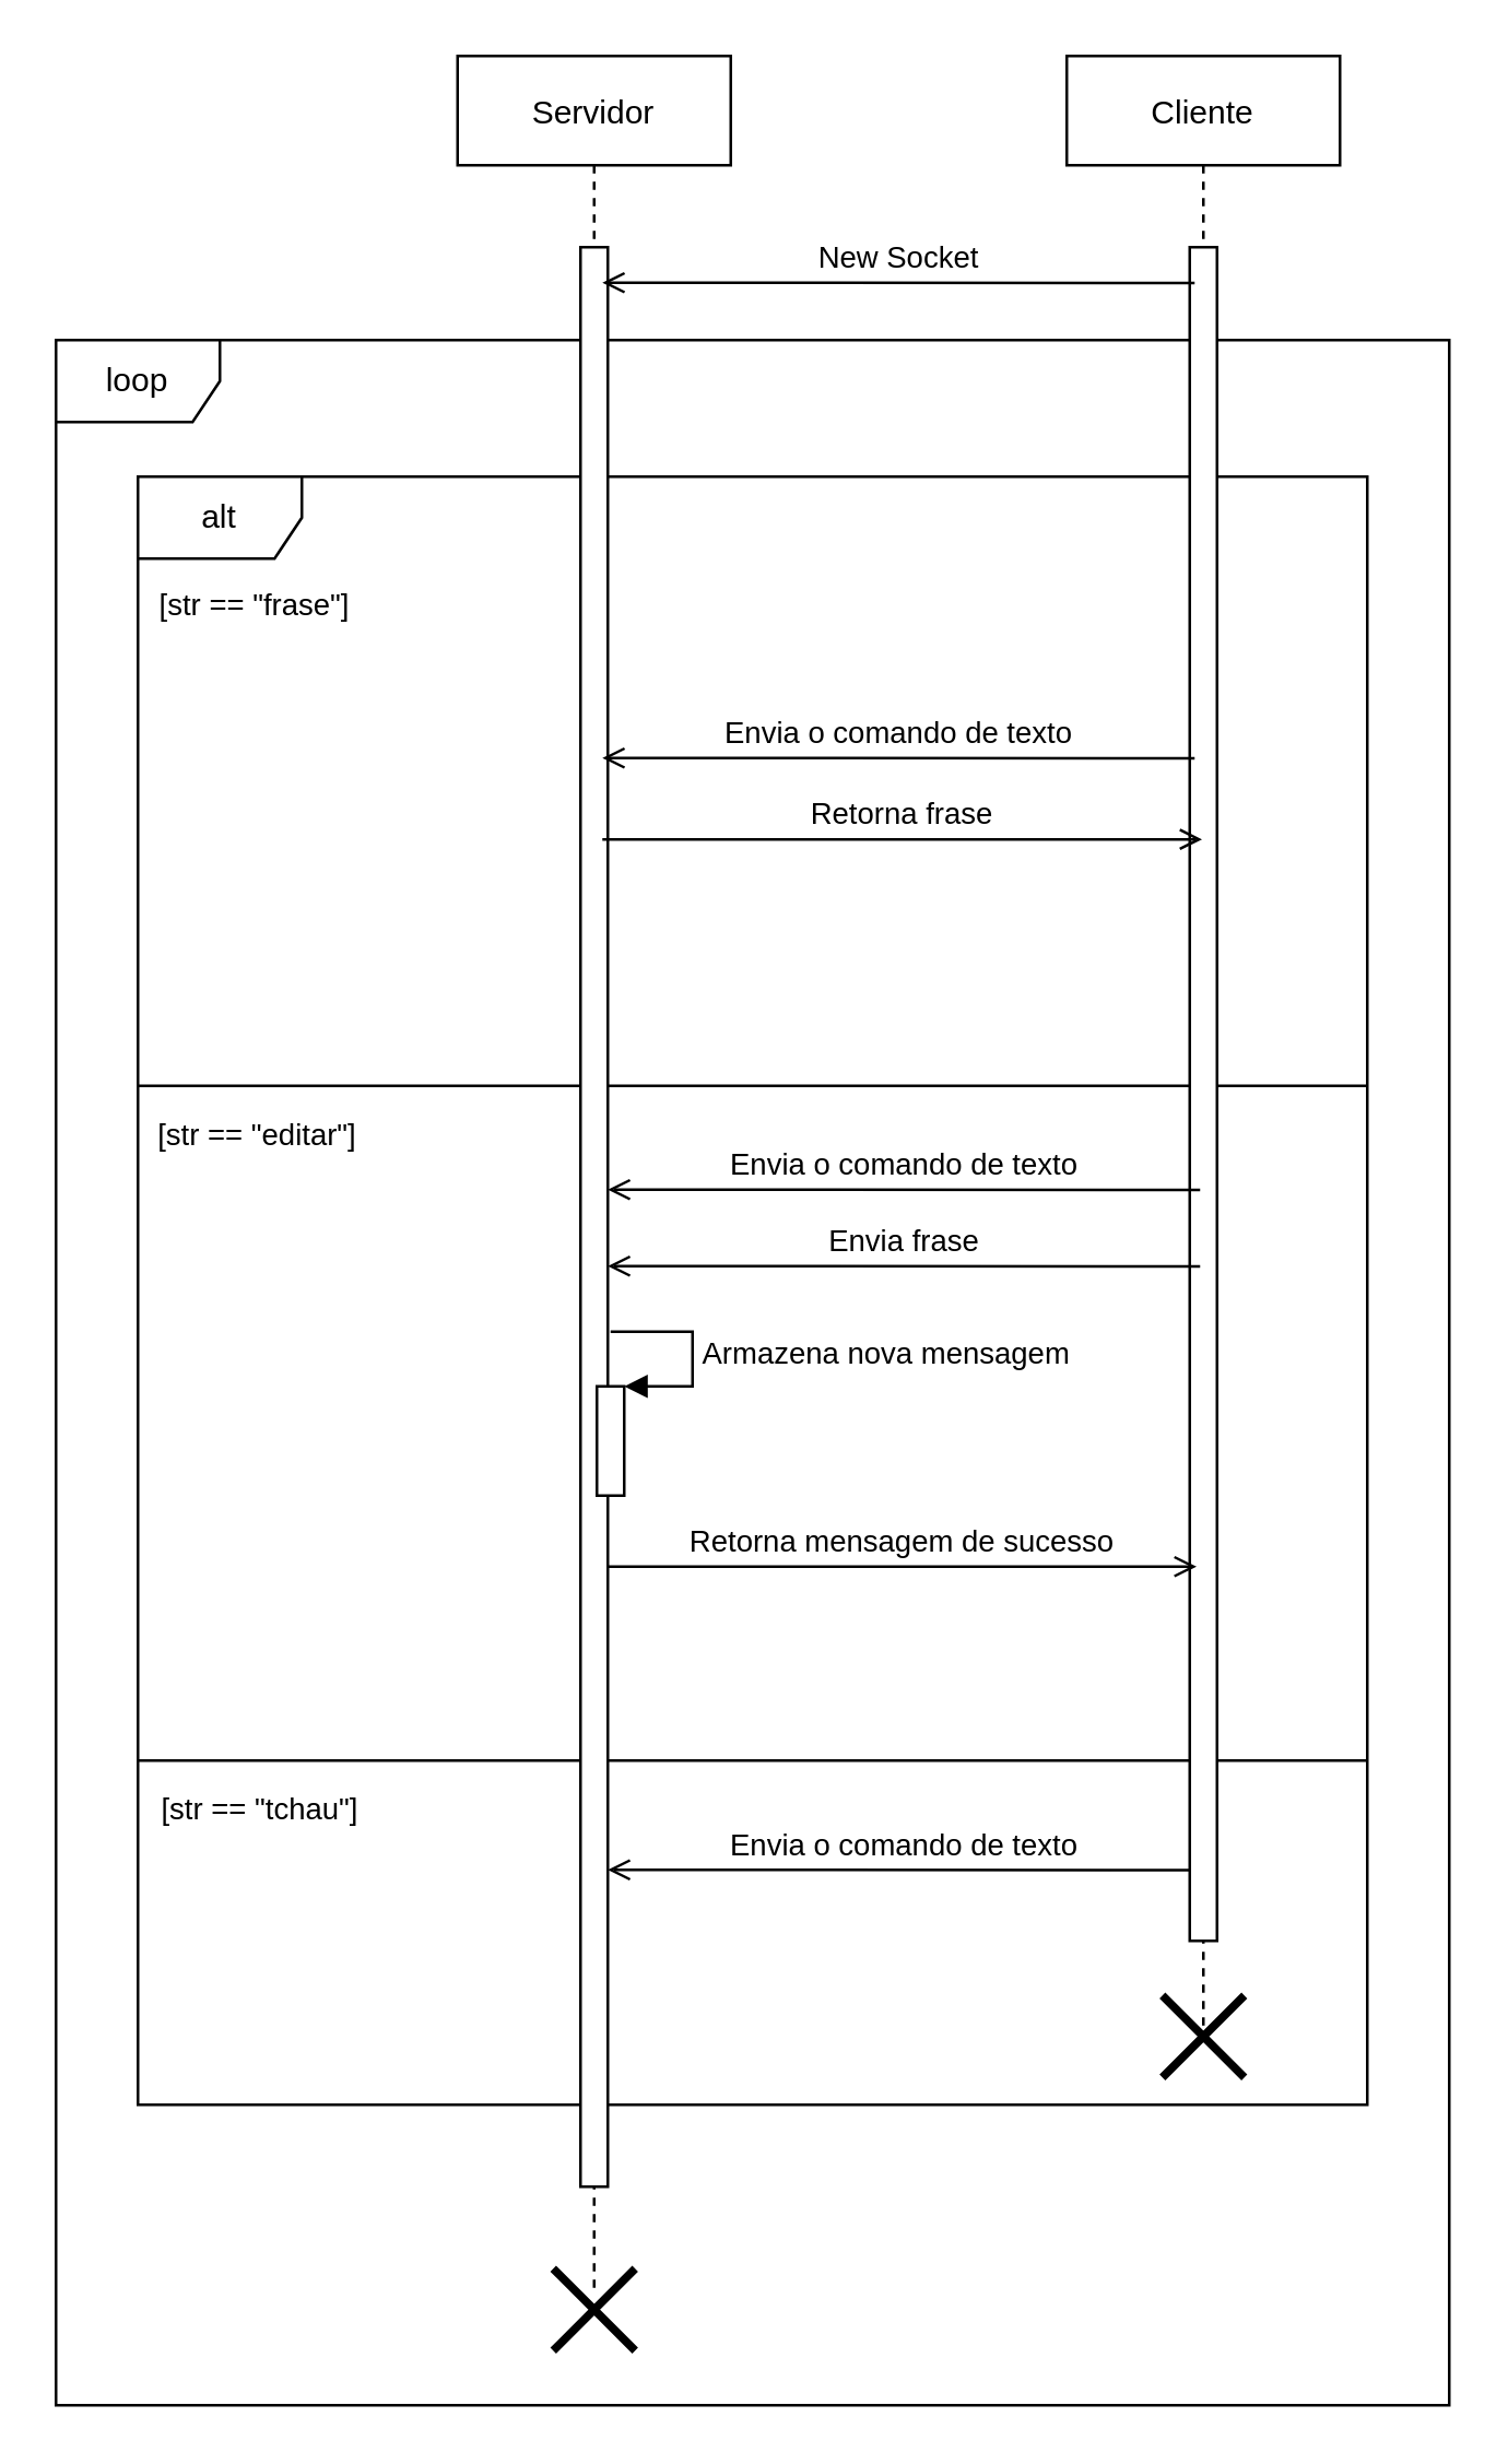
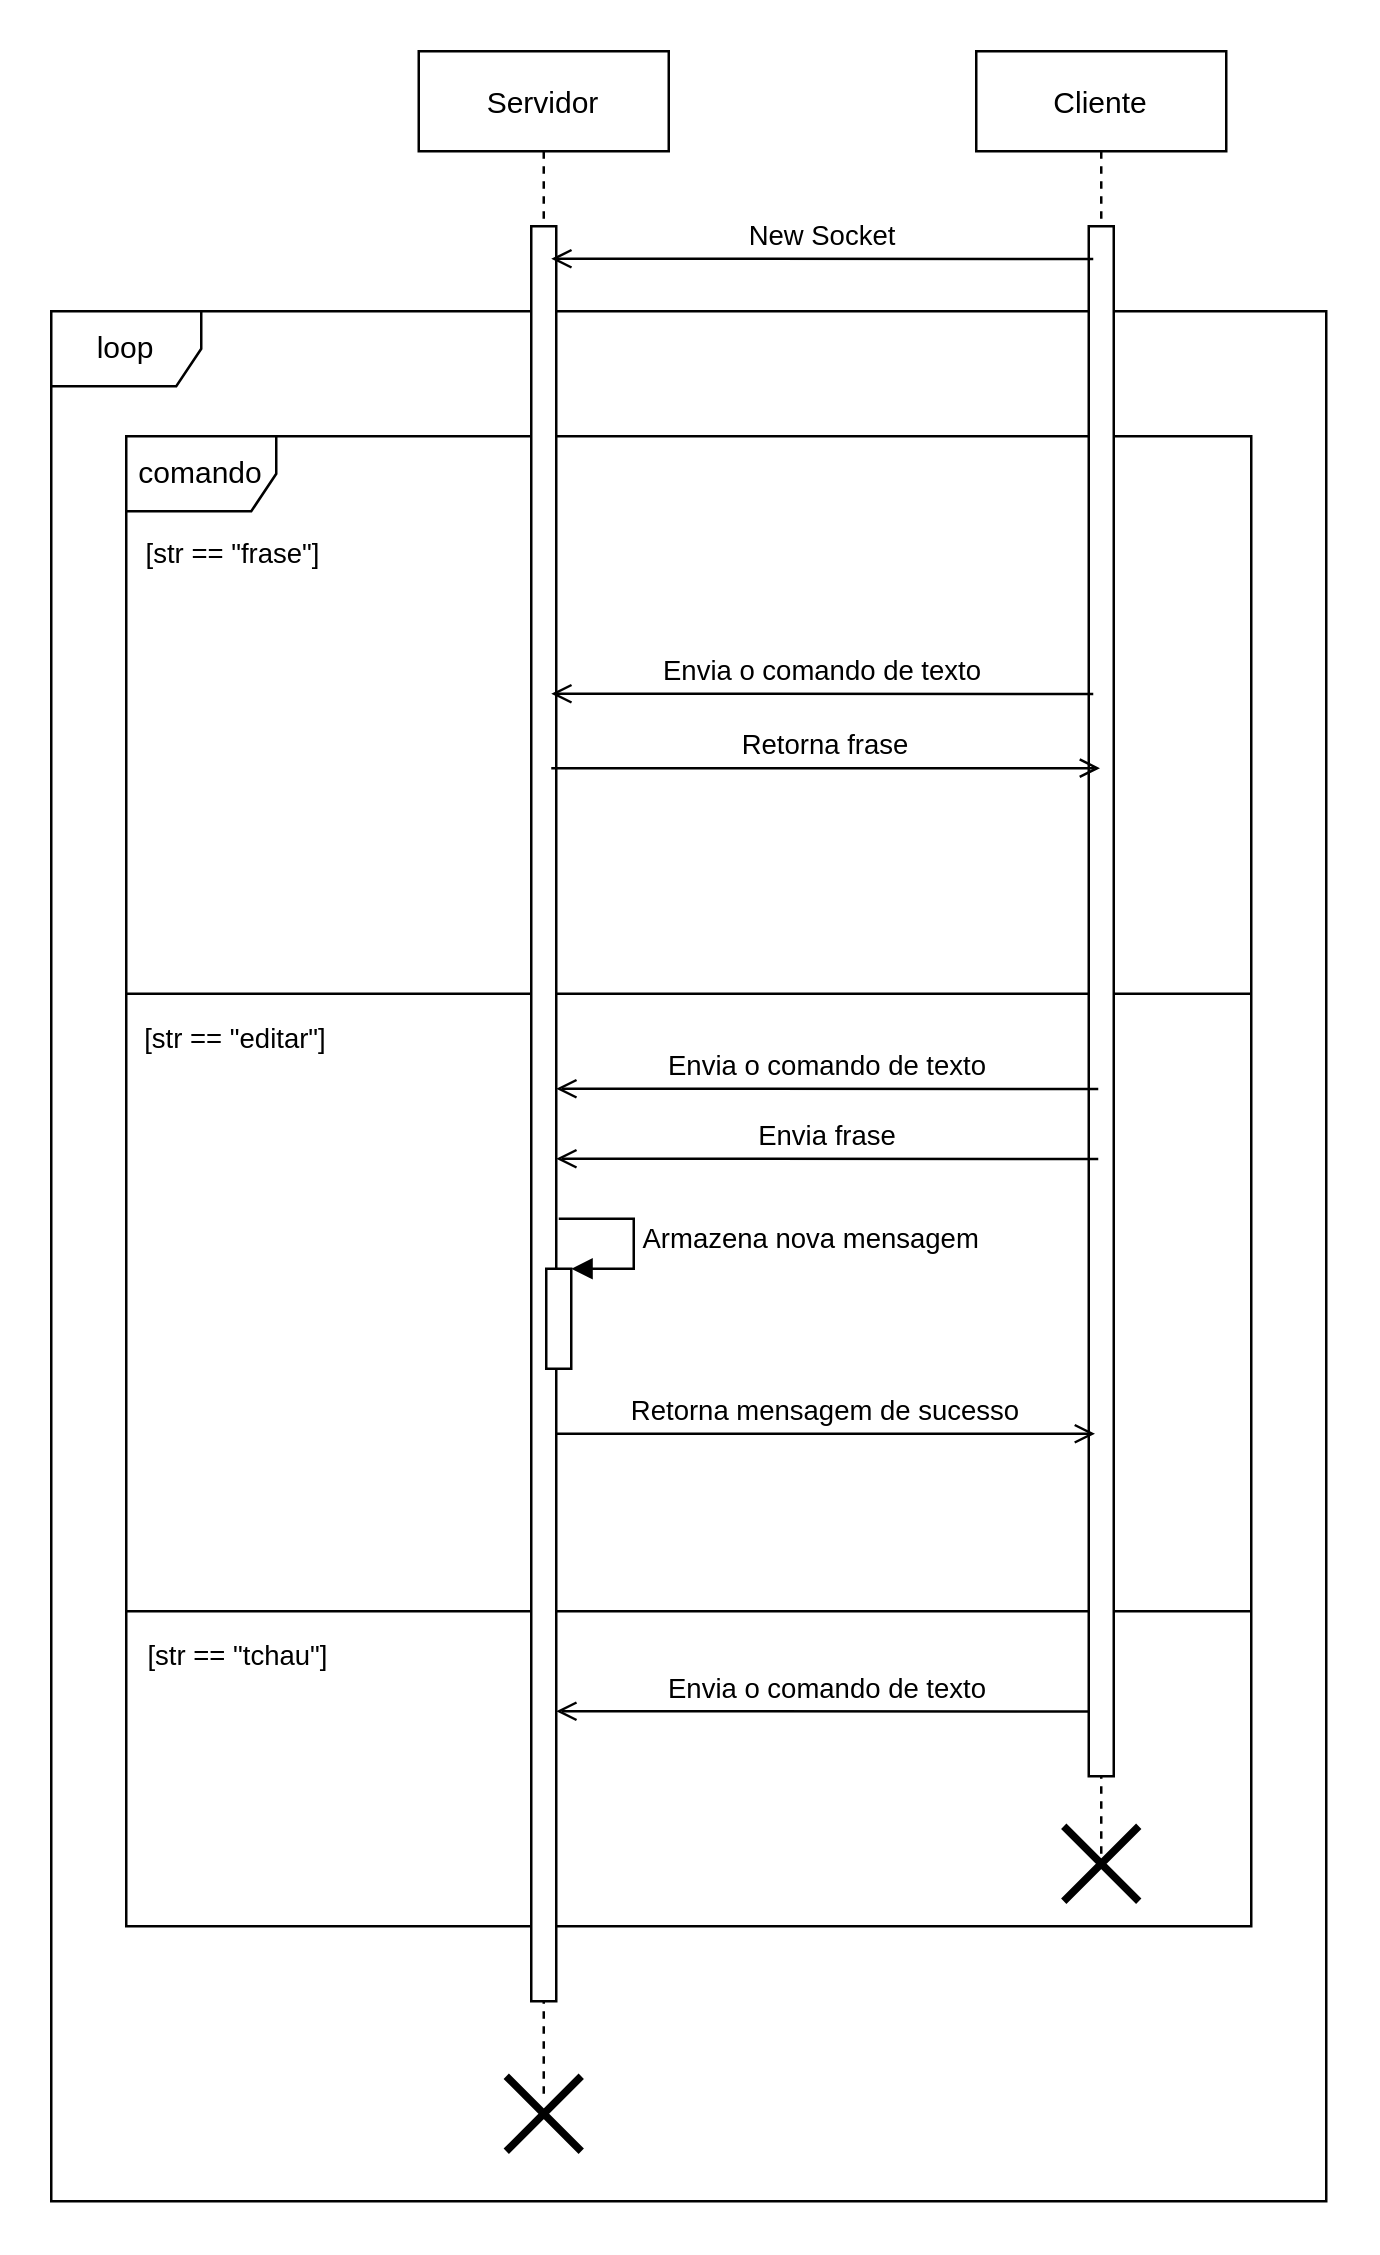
- <mxCell id="4" value="alt" style="shape=umlFrame;whiteSpace=wrap;html=1;" parent="3" vertex="1"><mxGeometry x="50" y="174" width="450" height="596" as="geometry" /></mxCell>
+ <mxCell id="4" value="comando" style="shape=umlFrame;whiteSpace=wrap;html=1;" parent="3" vertex="1"><mxGeometry x="50" y="174" width="450" height="596" as="geometry" /></mxCell>
